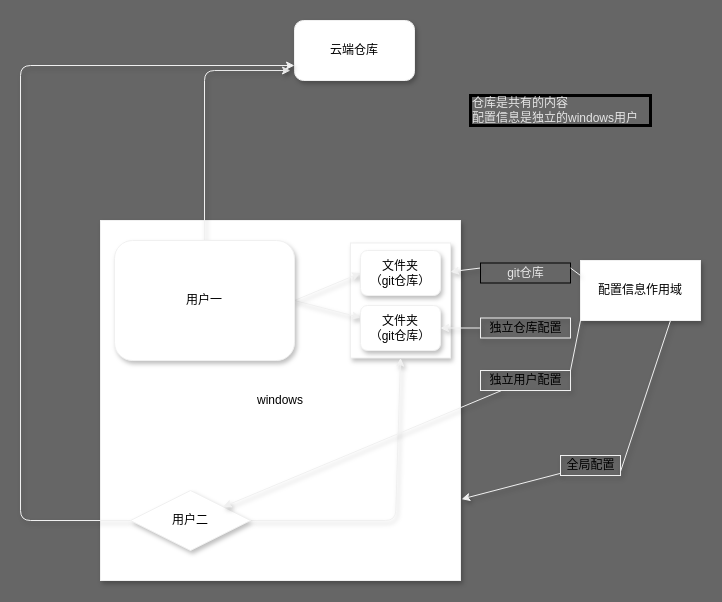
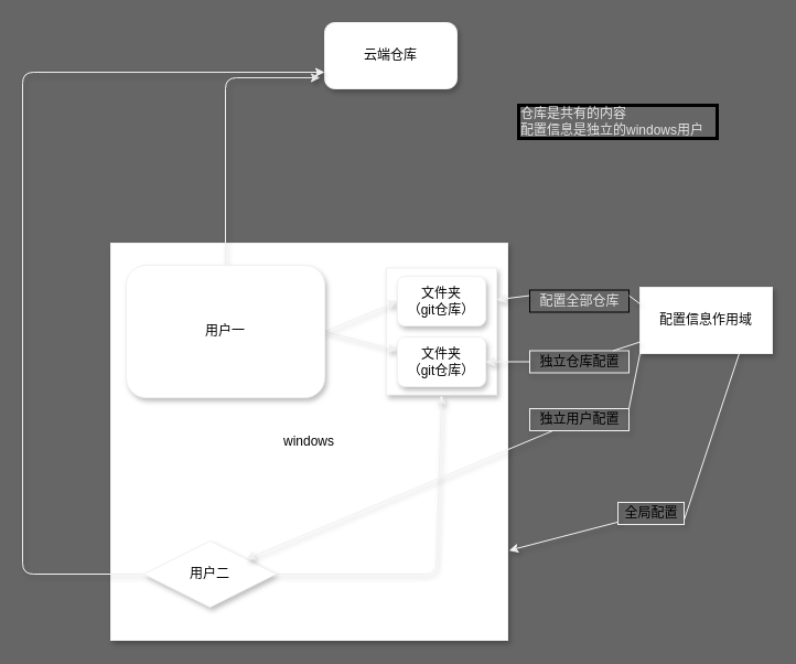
- <mxCell id="25" value="git仓库" style="text;html=1;align=center;verticalAlign=middle;resizable=0;points=[];autosize=1;strokeColor=default;fillColor=none;fontColor=#E6E6E6;" vertex="1" parent="1"><mxGeometry x="480" y="262.5" width="90" height="20" as="geometry" /></mxCell>
+ <mxCell id="25" value="配置全部仓库" style="text;html=1;align=center;verticalAlign=middle;resizable=0;points=[];autosize=1;strokeColor=default;fillColor=none;fontColor=#E6E6E6;" vertex="1" parent="1"><mxGeometry x="480" y="262.5" width="90" height="20" as="geometry" /></mxCell>
+ <mxCell id="21" value="" style="edgeStyle=none;html=1;endArrow=none;fontColor=#E6E6E6;strokeColor=#F0F0F0;shadow=1;sketch=0;" parent="1" source="17" target="20" edge="1"><mxGeometry relative="1" as="geometry"><mxPoint x="600" y="292.264" as="sourcePoint" /><mxPoint x="440" y="298.302" as="targetPoint" /></mxGeometry></mxCell>
